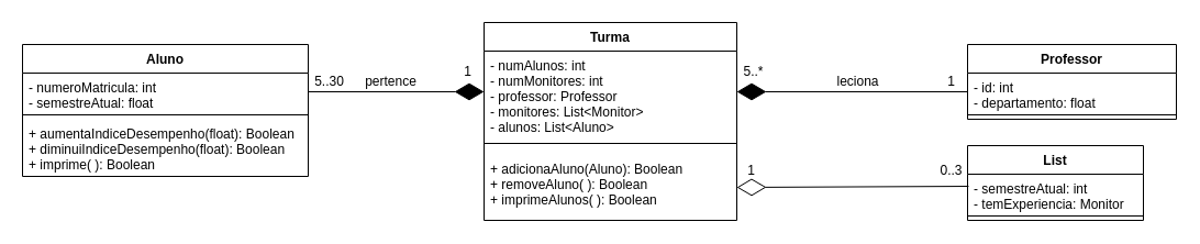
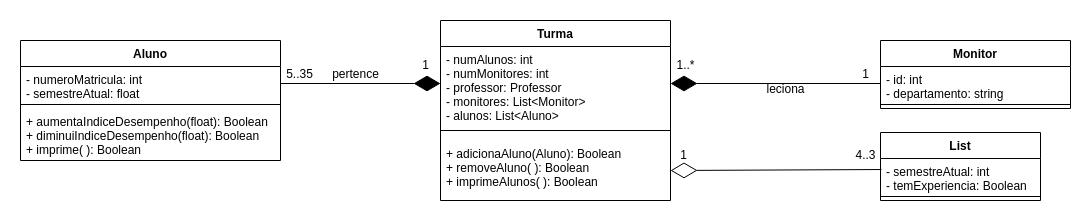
- <mxCell id="2" value="Professor" style="swimlane;fontStyle=1;align=center;verticalAlign=top;childLayout=stackLayout;horizontal=1;startSize=26;horizontalStack=0;resizeParent=1;resizeParentMax=0;resizeLast=0;collapsible=1;marginBottom=0;" parent="1" vertex="1"><mxGeometry x="880" y="40" width="190" height="68" as="geometry" /></mxCell>
+ <mxCell id="2" value="Monitor" style="swimlane;fontStyle=1;align=center;verticalAlign=top;childLayout=stackLayout;horizontal=1;startSize=26;horizontalStack=0;resizeParent=1;resizeParentMax=0;resizeLast=0;collapsible=1;marginBottom=0;" parent="1" vertex="1"><mxGeometry x="880" y="40" width="190" height="68" as="geometry" /></mxCell>
- <mxCell id="24" value="5..*" style="text;html=1;align=center;verticalAlign=middle;resizable=0;points=[];autosize=1;strokeColor=none;fillColor=none;" parent="1" vertex="1"><mxGeometry x="665" y="50" width="40" height="30" as="geometry" /></mxCell>
+ <mxCell id="24" value="1..*" style="text;html=1;align=center;verticalAlign=middle;resizable=0;points=[];autosize=1;strokeColor=none;fillColor=none;" parent="1" vertex="1"><mxGeometry x="665" y="50" width="40" height="30" as="geometry" /></mxCell>
- <mxCell id="21" value="5..30" style="text;html=1;align=center;verticalAlign=middle;resizable=0;points=[];autosize=1;strokeColor=none;fillColor=none;" parent="1" vertex="1"><mxGeometry x="274" y="59" width="50" height="30" as="geometry" /></mxCell>
+ <mxCell id="21" value="5..35" style="text;html=1;align=center;verticalAlign=middle;resizable=0;points=[];autosize=1;strokeColor=none;fillColor=none;" parent="1" vertex="1"><mxGeometry x="274" y="59" width="50" height="30" as="geometry" /></mxCell>
- <mxCell id="19" value="leciona" style="text;html=1;align=center;verticalAlign=middle;resizable=0;points=[];autosize=1;strokeColor=none;fillColor=none;" parent="1" vertex="1"><mxGeometry x="750" y="59" width="60" height="30" as="geometry" /></mxCell>
+ <mxCell id="19" value="leciona" style="text;html=1;align=center;verticalAlign=middle;resizable=0;points=[];autosize=1;strokeColor=none;fillColor=none;" parent="1" vertex="1"><mxGeometry x="755" y="74" width="60" height="30" as="geometry" /></mxCell>
- <mxCell id="3" value="- id: int&#10;- departamento: float" style="text;strokeColor=none;fillColor=none;align=left;verticalAlign=top;spacingLeft=4;spacingRight=4;overflow=hidden;rotatable=0;points=[[0,0.5],[1,0.5]];portConstraint=eastwest;" parent="2" vertex="1"><mxGeometry y="26" width="190" height="34" as="geometry" /></mxCell>
+ <mxCell id="3" value="- id: int&#10;- departamento: string" style="text;strokeColor=none;fillColor=none;align=left;verticalAlign=top;spacingLeft=4;spacingRight=4;overflow=hidden;rotatable=0;points=[[0,0.5],[1,0.5]];portConstraint=eastwest;" parent="2" vertex="1"><mxGeometry y="26" width="190" height="34" as="geometry" /></mxCell>
- <mxCell id="23" value="0..3" style="text;html=1;align=center;verticalAlign=middle;resizable=0;points=[];autosize=1;strokeColor=none;fillColor=none;" parent="1" vertex="1"><mxGeometry x="845" y="140" width="40" height="30" as="geometry" /></mxCell>
+ <mxCell id="23" value="4..3" style="text;html=1;align=center;verticalAlign=middle;resizable=0;points=[];autosize=1;strokeColor=none;fillColor=none;" parent="1" vertex="1"><mxGeometry x="845" y="140" width="40" height="30" as="geometry" /></mxCell>
- <mxCell id="14" value="- semestreAtual: int&#10;- temExperiencia: Monitor" style="text;strokeColor=none;fillColor=none;align=left;verticalAlign=top;spacingLeft=4;spacingRight=4;overflow=hidden;rotatable=0;points=[[0,0.5],[1,0.5]];portConstraint=eastwest;" parent="13" vertex="1"><mxGeometry y="26" width="160" height="34" as="geometry" /></mxCell>
+ <mxCell id="14" value="- semestreAtual: int&#10;- temExperiencia: Boolean" style="text;strokeColor=none;fillColor=none;align=left;verticalAlign=top;spacingLeft=4;spacingRight=4;overflow=hidden;rotatable=0;points=[[0,0.5],[1,0.5]];portConstraint=eastwest;" parent="13" vertex="1"><mxGeometry y="26" width="160" height="34" as="geometry" /></mxCell>
